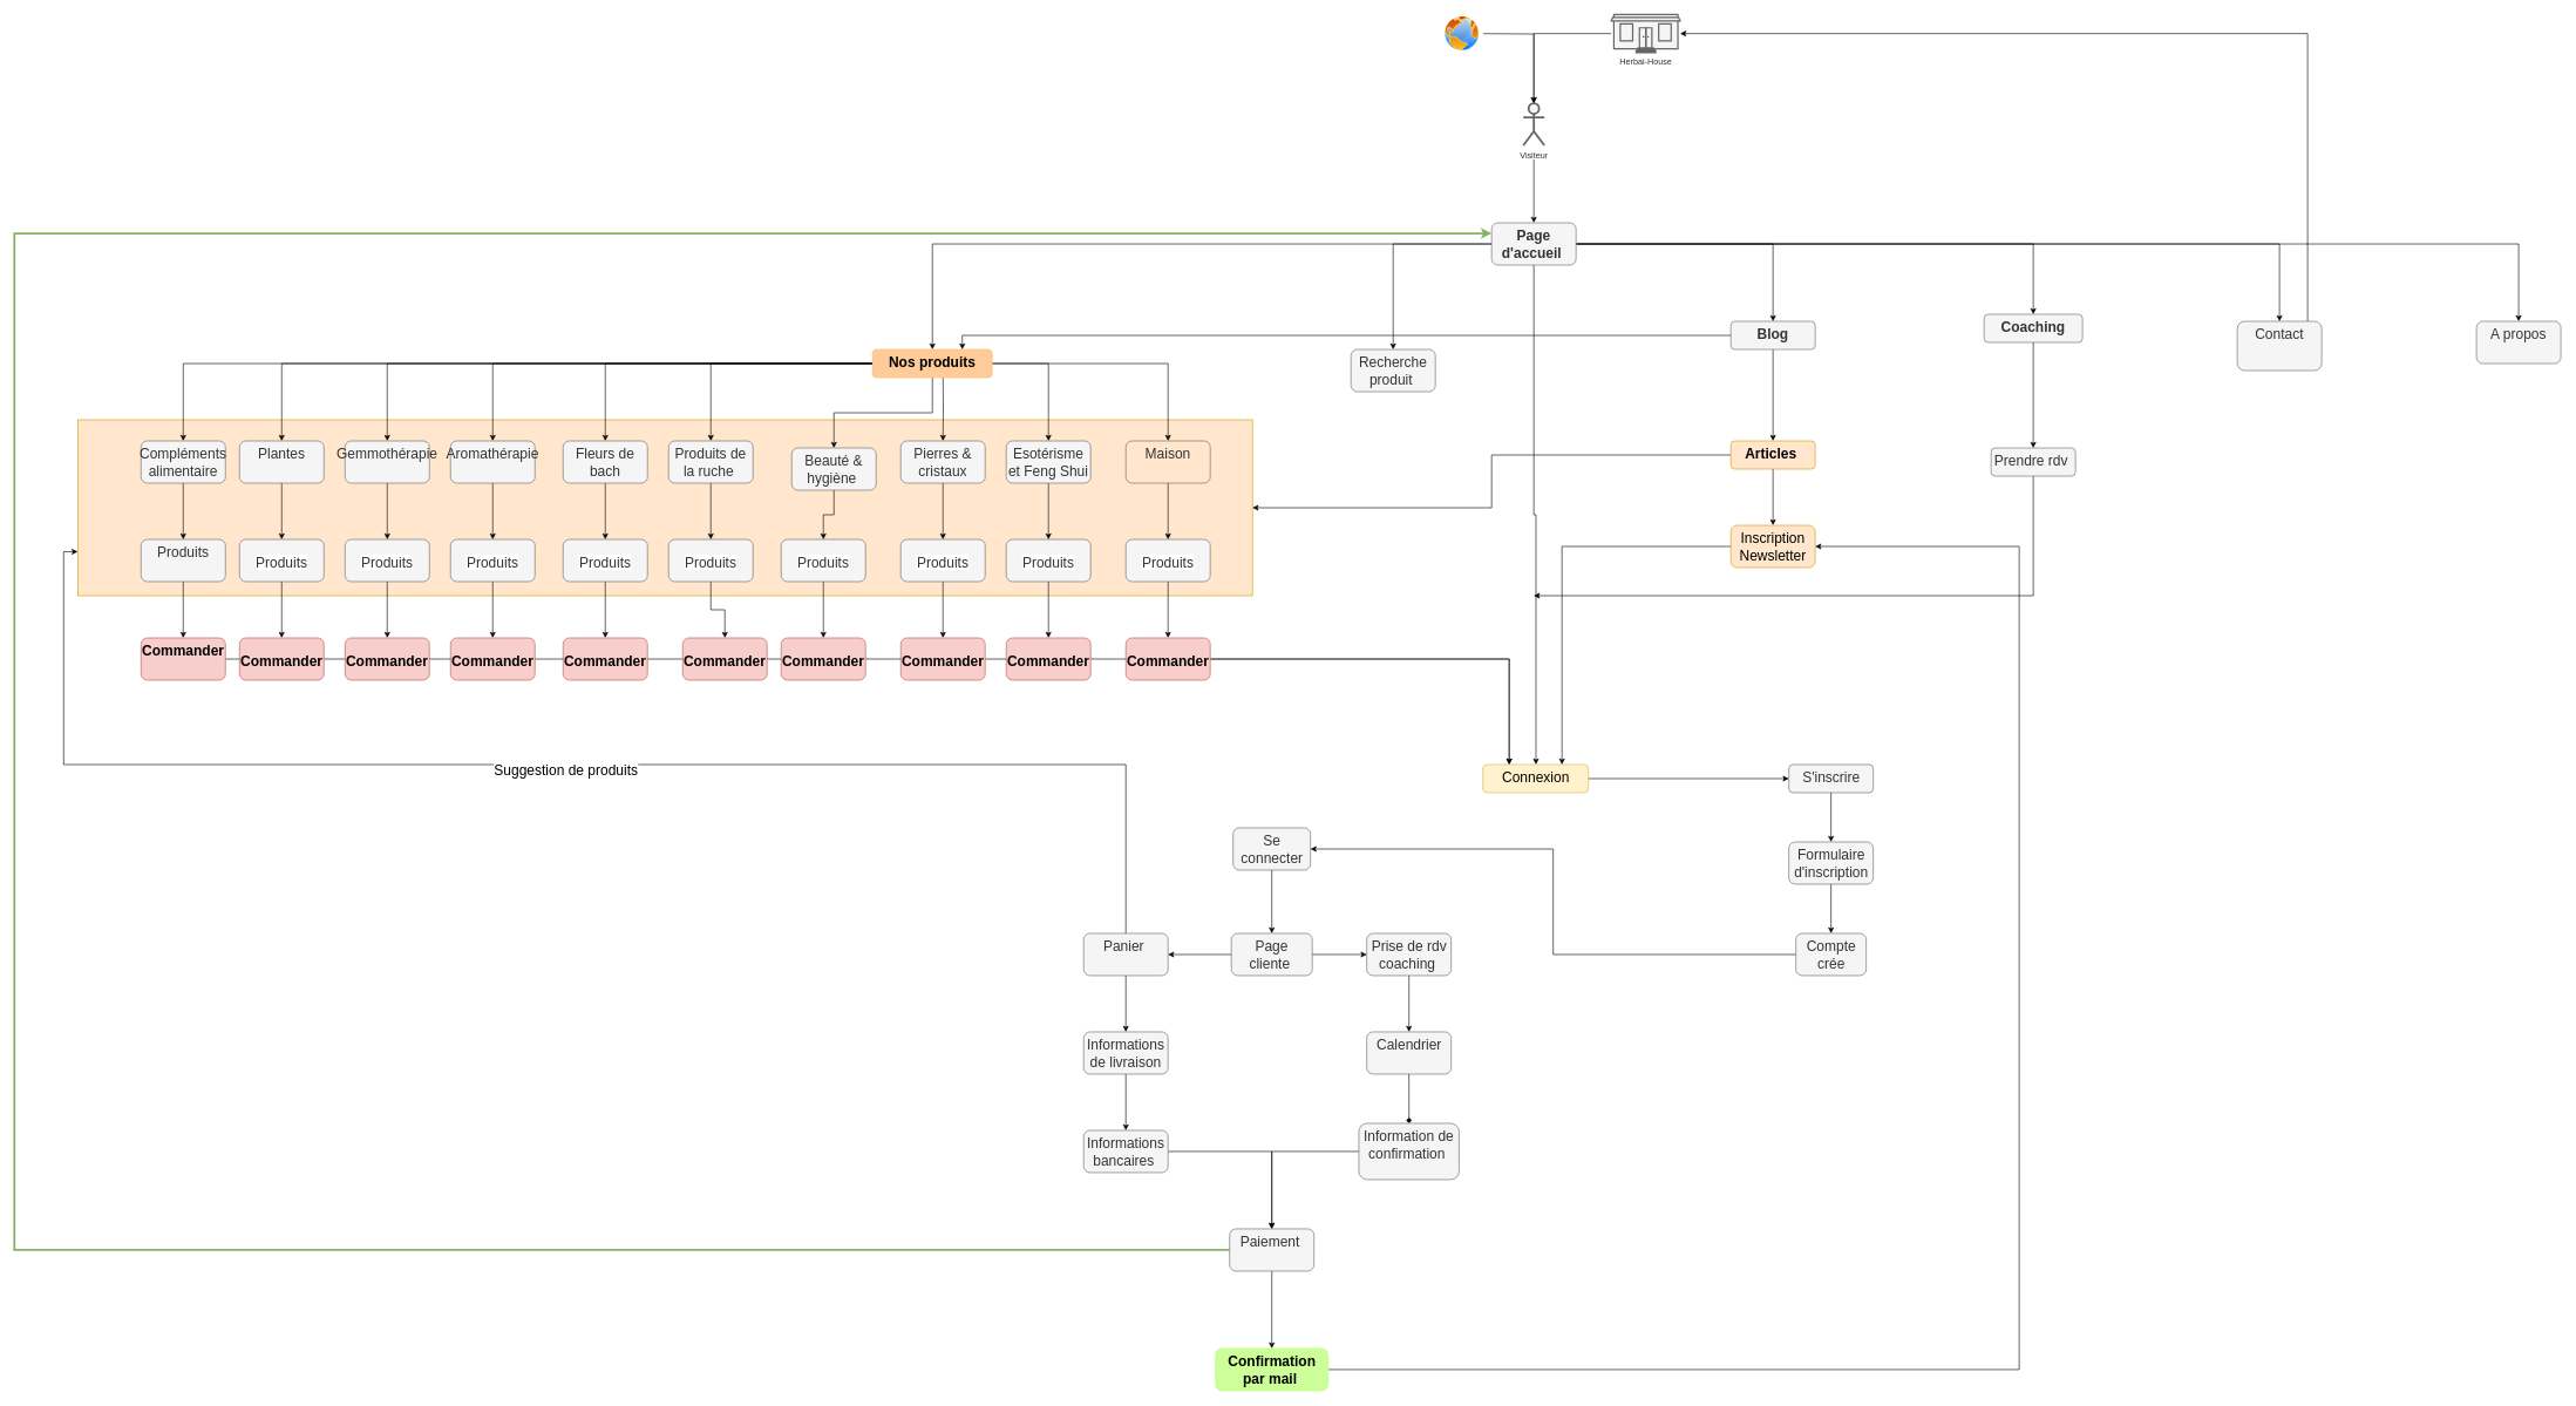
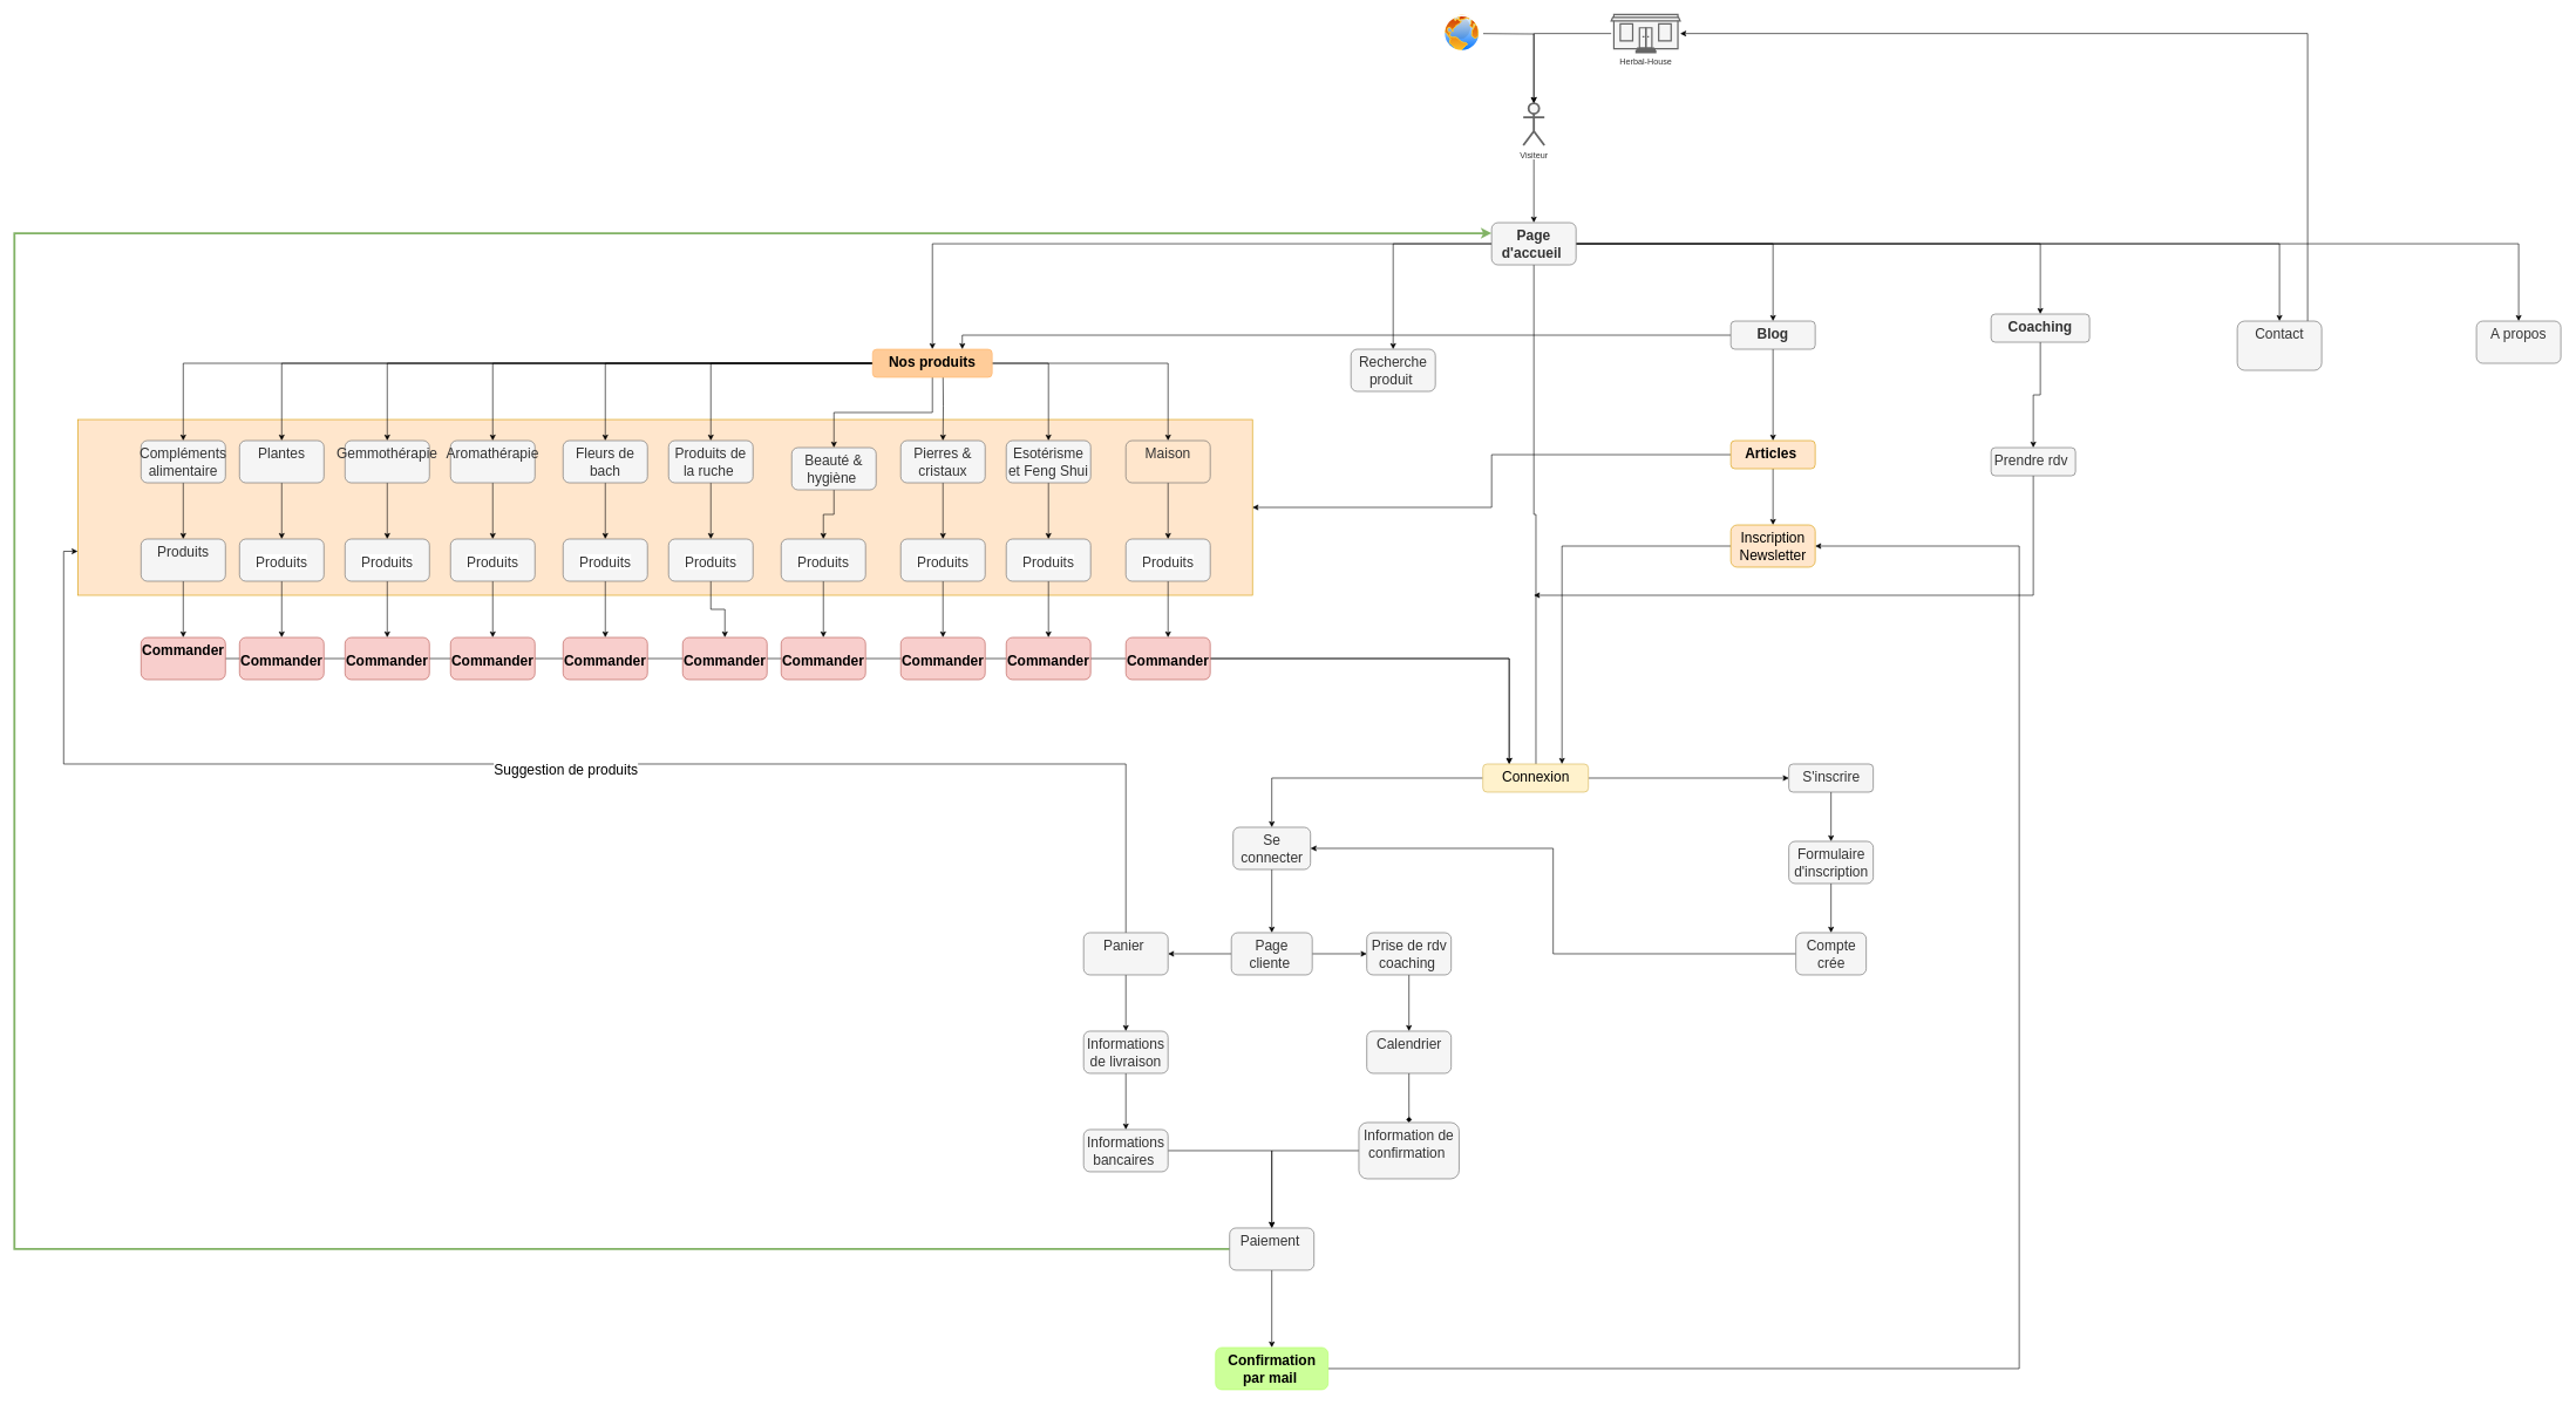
- <mxCell id="60" value="&lt;font style=&quot;font-size: 20px;&quot;&gt;&lt;b&gt;Coaching&lt;/b&gt;&lt;/font&gt;" style="whiteSpace=wrap;html=1;verticalAlign=top;fillColor=#f5f5f5;strokeColor=#666666;fontColor=#333333;rounded=1;" vertex="1" parent="1"><mxGeometry x="2820" y="446" width="140" height="40" as="geometry" /></mxCell>
+ <mxCell id="60" value="&lt;font style=&quot;font-size: 20px;&quot;&gt;&lt;b&gt;Coaching&lt;/b&gt;&lt;/font&gt;" style="whiteSpace=wrap;html=1;verticalAlign=top;fillColor=#f5f5f5;strokeColor=#666666;fontColor=#333333;rounded=1;" vertex="1" parent="1"><mxGeometry x="2830" y="446" width="140" height="40" as="geometry" /></mxCell>
- <mxCell id="5" value="" style="edgeStyle=orthogonalEdgeStyle;rounded=0;orthogonalLoop=1;jettySize=auto;html=1;" edge="1" parent="1" source="12" target="18"><mxGeometry relative="1" as="geometry"><Array as="points"><mxPoint x="2180" y="731" /><mxPoint x="2183" y="731" /></Array></mxGeometry></mxCell>
+ <mxCell id="5" value="" style="edgeStyle=orthogonalEdgeStyle;rounded=0;orthogonalLoop=1;jettySize=auto;html=1;endArrow=none;" edge="1" parent="1" source="12" target="18"><mxGeometry relative="1" as="geometry"><Array as="points"><mxPoint x="2180" y="731" /><mxPoint x="2183" y="731" /></Array></mxGeometry></mxCell>
+ <mxCell id="17" value="" style="edgeStyle=orthogonalEdgeStyle;rounded=0;orthogonalLoop=1;jettySize=auto;html=1;fontSize=20;" edge="1" parent="1" source="18" target="66"><mxGeometry relative="1" as="geometry" /></mxCell>
